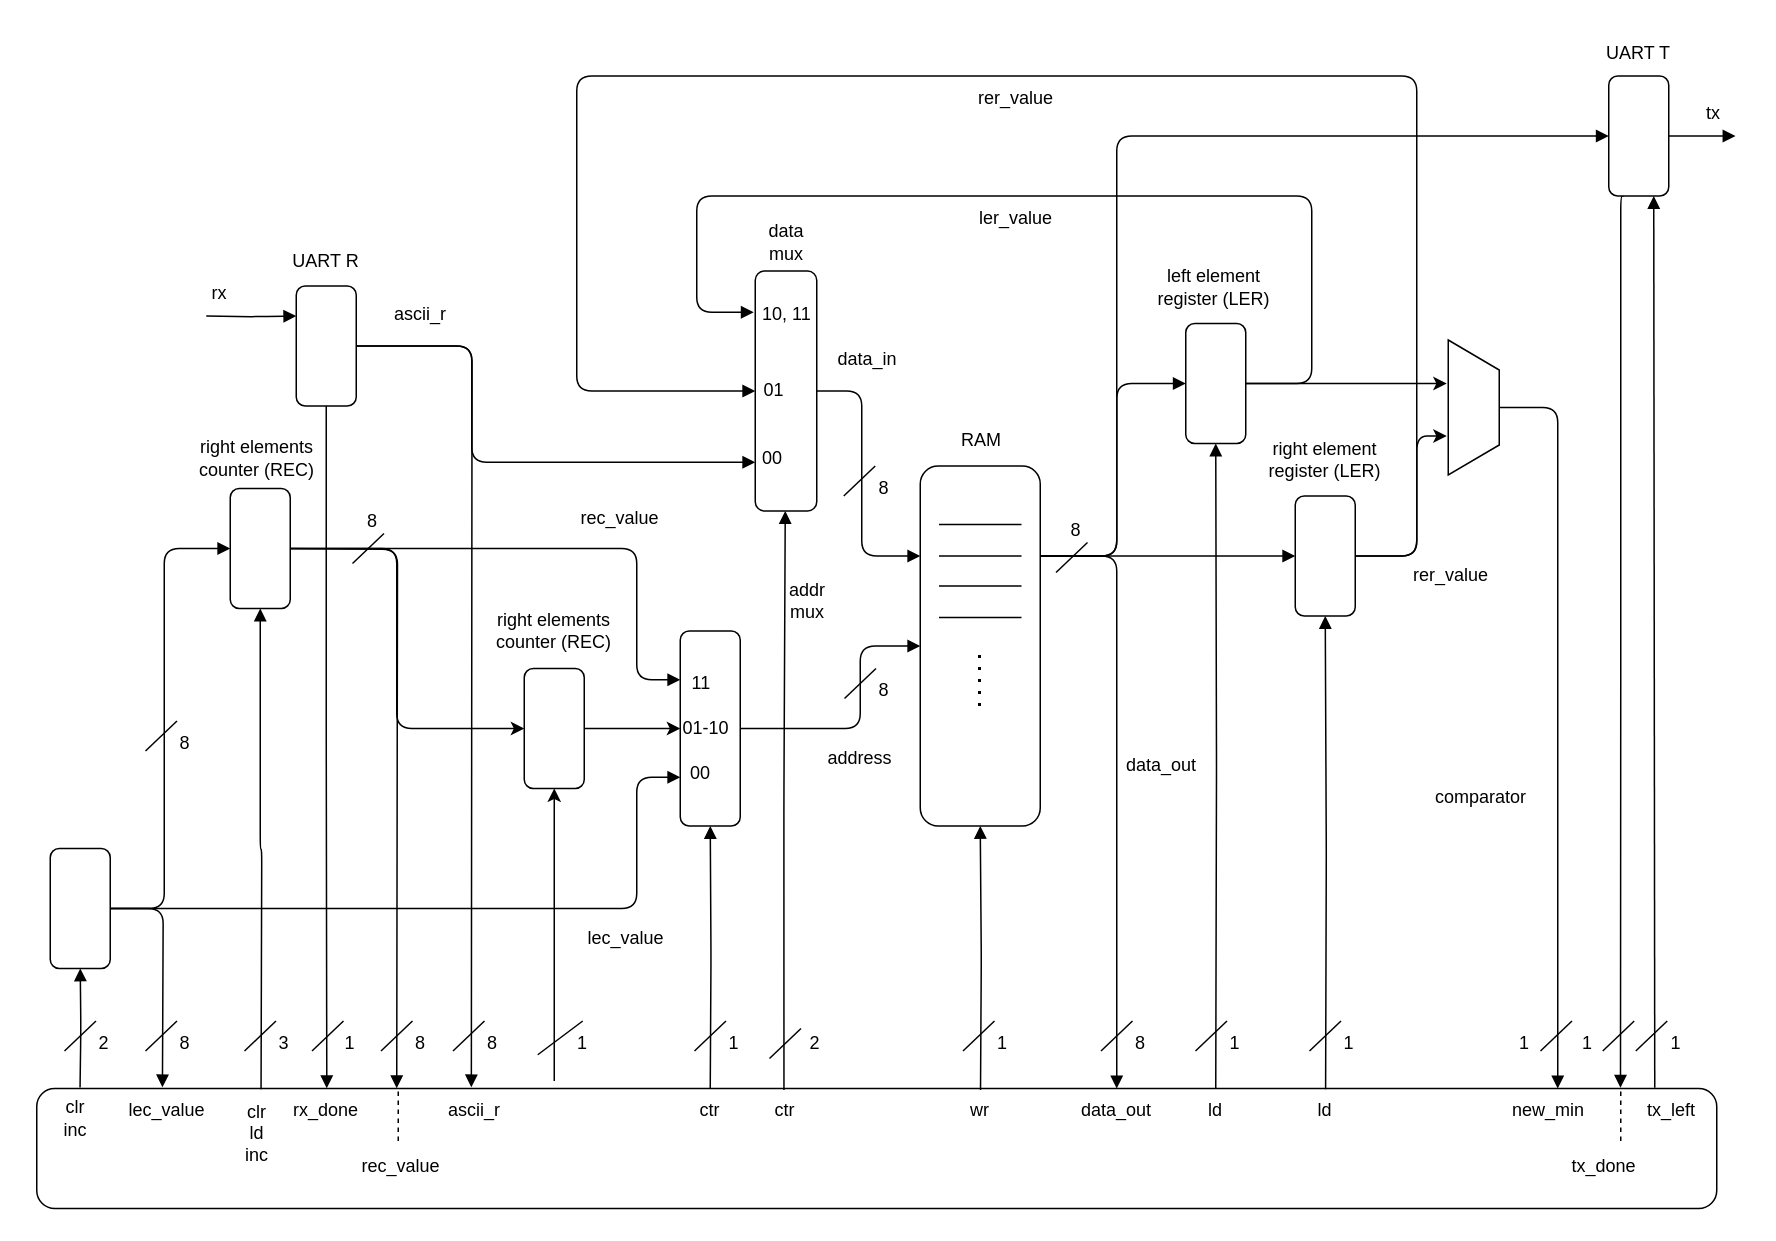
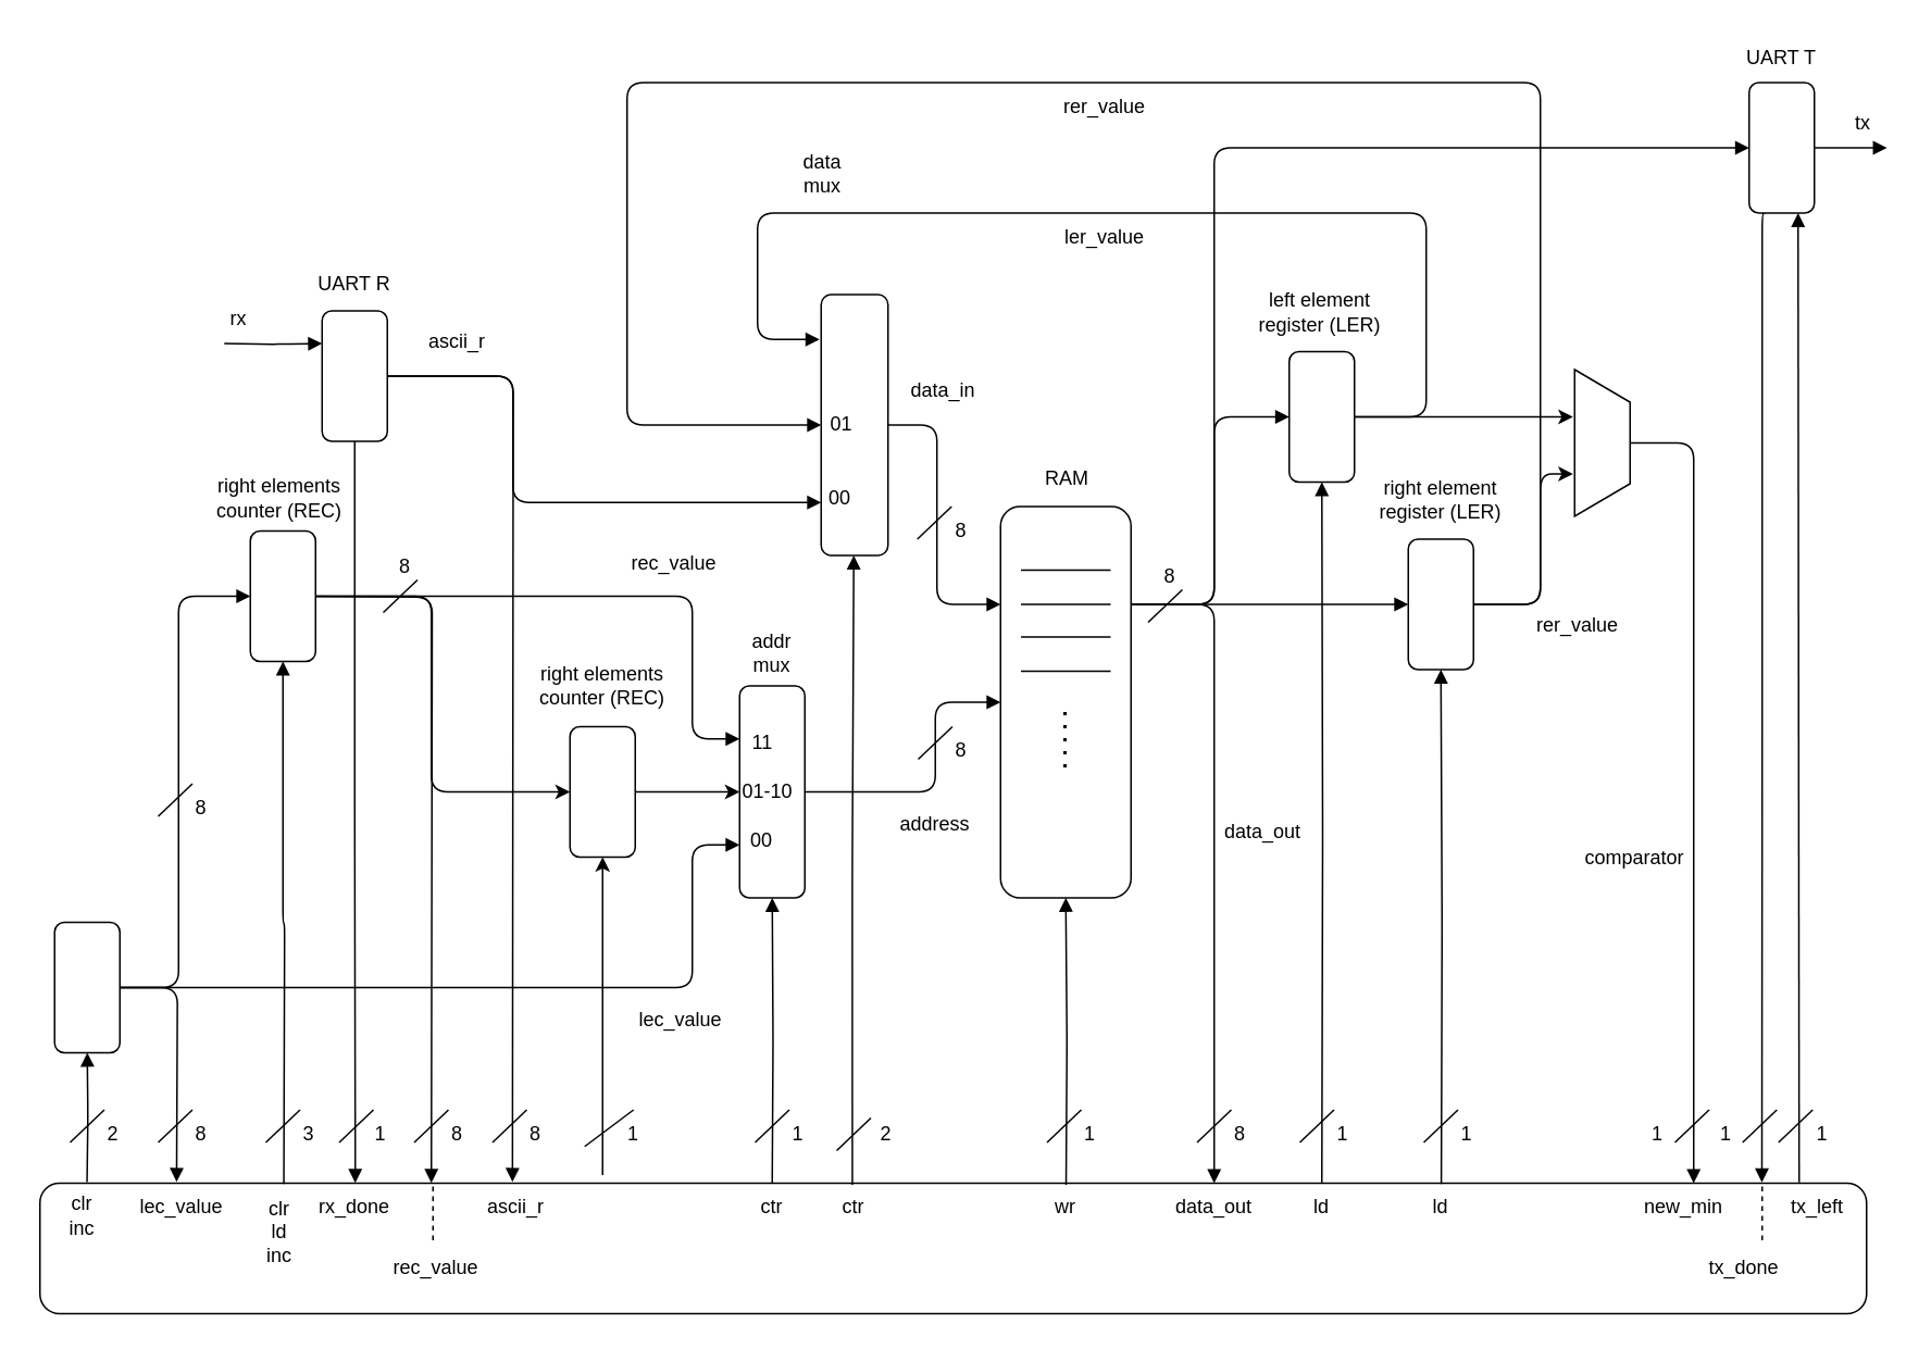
- <mxCell id="38" value="data&lt;br&gt;mux" style="text;html=1;strokeColor=none;fillColor=none;align=center;verticalAlign=middle;whiteSpace=wrap;rounded=0;" parent="1" vertex="1"><mxGeometry x="493.75" y="146" width="60" height="30" as="geometry" /></mxCell>
+ <mxCell id="38" value="data&lt;br&gt;mux" style="text;html=1;strokeColor=none;fillColor=none;align=center;verticalAlign=middle;whiteSpace=wrap;rounded=0;" parent="1" vertex="1"><mxGeometry x="473.75" y="91" width="60" height="30" as="geometry" /></mxCell>
- <mxCell id="126" value="10, 11" style="text;html=1;strokeColor=none;fillColor=none;align=left;verticalAlign=middle;whiteSpace=wrap;rounded=0;" parent="1" vertex="1"><mxGeometry x="505.75" y="194" width="37.25" height="30" as="geometry" /></mxCell>
- <mxCell id="25" value="addr&lt;br&gt;mux" style="text;html=1;strokeColor=none;fillColor=none;align=center;verticalAlign=middle;whiteSpace=wrap;rounded=0;" parent="1" vertex="1"><mxGeometry x="508" y="385" width="60" height="30" as="geometry" /></mxCell>
+ <mxCell id="25" value="addr&lt;br&gt;mux" style="text;html=1;strokeColor=none;fillColor=none;align=center;verticalAlign=middle;whiteSpace=wrap;rounded=0;" parent="1" vertex="1"><mxGeometry x="443" y="385" width="60" height="30" as="geometry" /></mxCell>
- <mxCell id="72" value="comparator" style="text;html=1;strokeColor=none;fillColor=none;align=center;verticalAlign=middle;whiteSpace=wrap;rounded=0;" parent="1" vertex="1"><mxGeometry x="957" y="516" width="60" height="30" as="geometry" /></mxCell>
+ <mxCell id="72" value="comparator" style="text;html=1;strokeColor=none;fillColor=none;align=center;verticalAlign=middle;whiteSpace=wrap;rounded=0;" parent="1" vertex="1"><mxGeometry x="972" y="511" width="60" height="30" as="geometry" /></mxCell>
